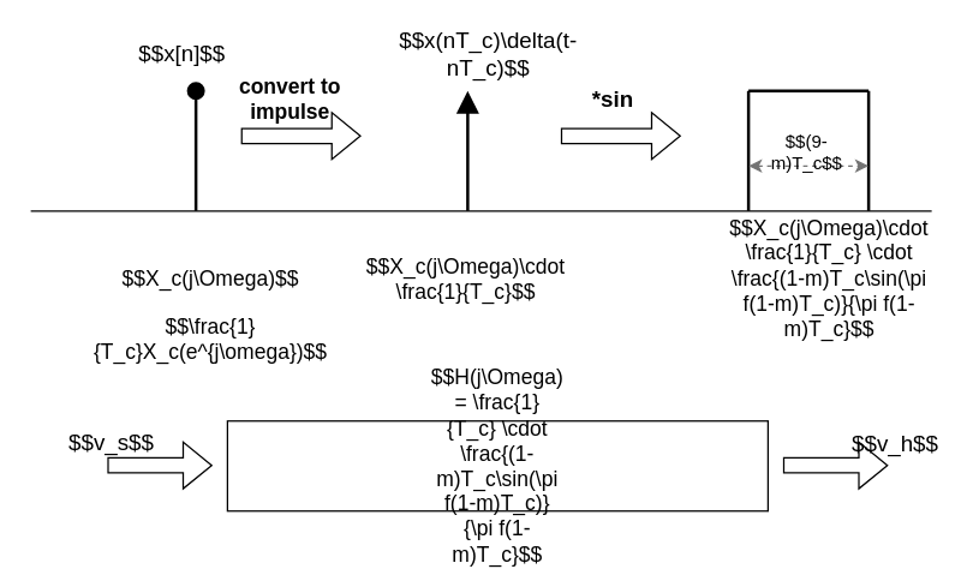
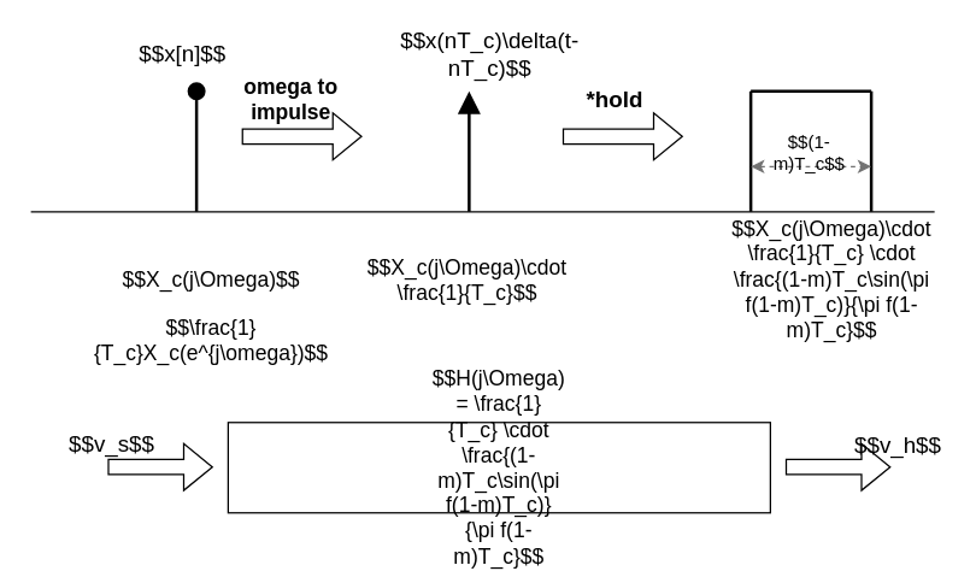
- <mxCell id="10" value="&lt;font style=&quot;font-size: 14px;&quot;&gt;&lt;b&gt;convert to impulse&lt;/b&gt;&lt;/font&gt;" style="text;html=1;align=center;verticalAlign=middle;whiteSpace=wrap;rounded=0;" parent="1" vertex="1"><mxGeometry x="138" y="50" width="110" height="30" as="geometry" /></mxCell>
+ <mxCell id="10" value="&lt;font style=&quot;font-size: 14px;&quot;&gt;&lt;b&gt;omega to impulse&lt;/b&gt;&lt;/font&gt;" style="text;html=1;align=center;verticalAlign=middle;whiteSpace=wrap;rounded=0;" parent="1" vertex="1"><mxGeometry x="138" y="50" width="110" height="30" as="geometry" /></mxCell>
- <mxCell id="11" value="&lt;font style=&quot;font-size: 15px;&quot;&gt;&lt;b&gt;*sin&lt;/b&gt;&lt;/font&gt;" style="text;html=1;align=center;verticalAlign=middle;whiteSpace=wrap;rounded=0;" parent="1" vertex="1"><mxGeometry x="353" y="50" width="110" height="30" as="geometry" /></mxCell>
+ <mxCell id="11" value="&lt;font style=&quot;font-size: 15px;&quot;&gt;&lt;b&gt;*hold&lt;/b&gt;&lt;/font&gt;" style="text;html=1;align=center;verticalAlign=middle;whiteSpace=wrap;rounded=0;" parent="1" vertex="1"><mxGeometry x="353" y="50" width="110" height="30" as="geometry" /></mxCell>
- <mxCell id="16" value="$$(9-m)T_c$$" style="text;html=1;align=center;verticalAlign=middle;whiteSpace=wrap;rounded=0;" parent="1" vertex="1"><mxGeometry x="507" y="86" width="60" height="30" as="geometry" /></mxCell>
+ <mxCell id="16" value="$$(1-m)T_c$$" style="text;html=1;align=center;verticalAlign=middle;whiteSpace=wrap;rounded=0;" parent="1" vertex="1"><mxGeometry x="507" y="86" width="60" height="30" as="geometry" /></mxCell>
